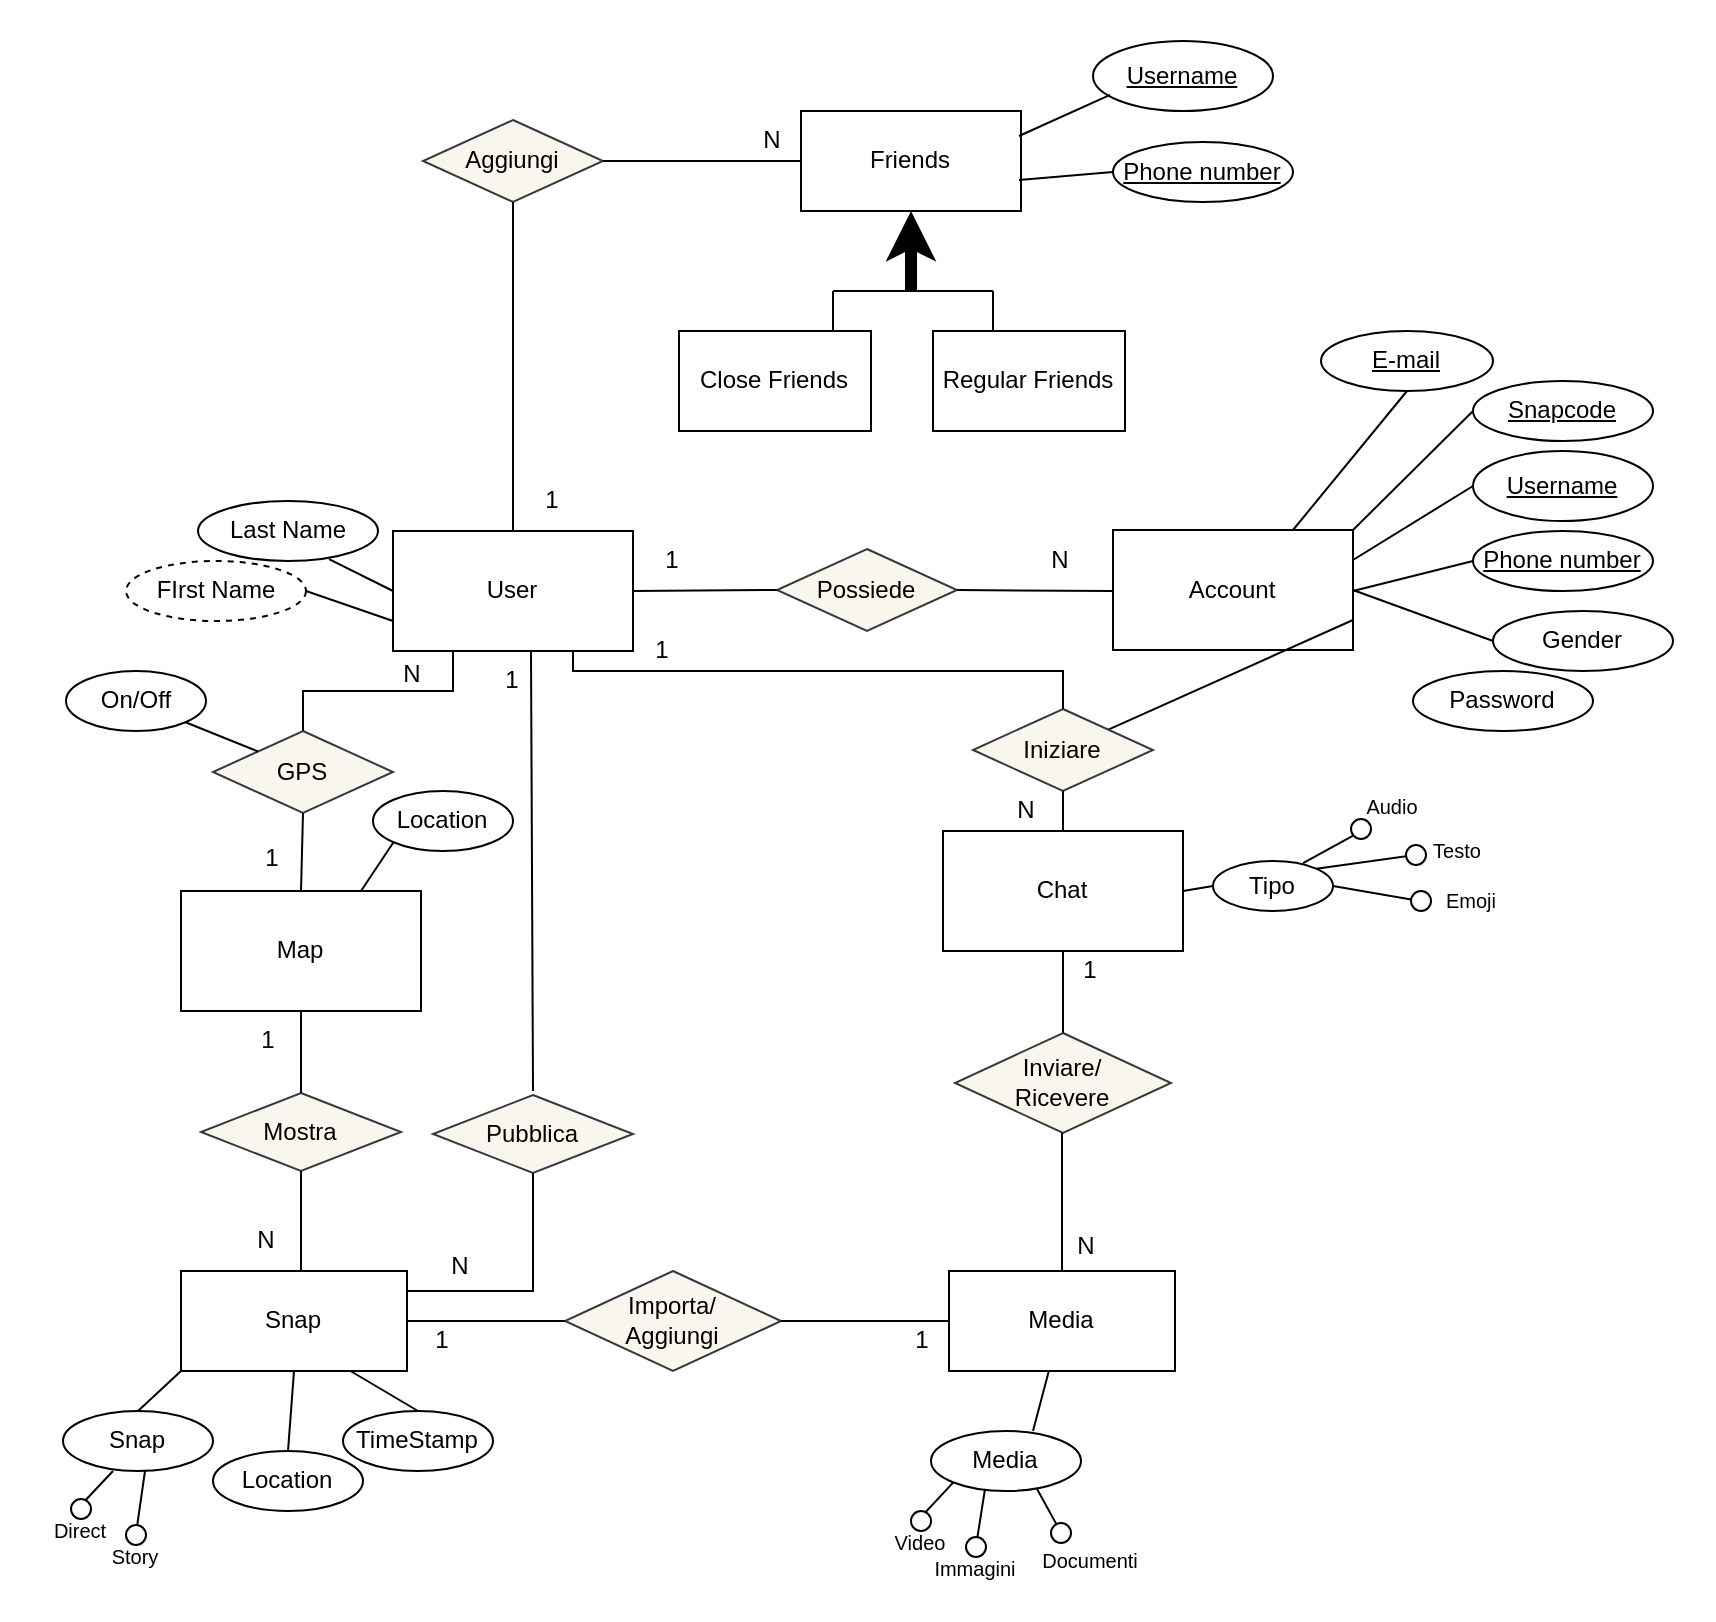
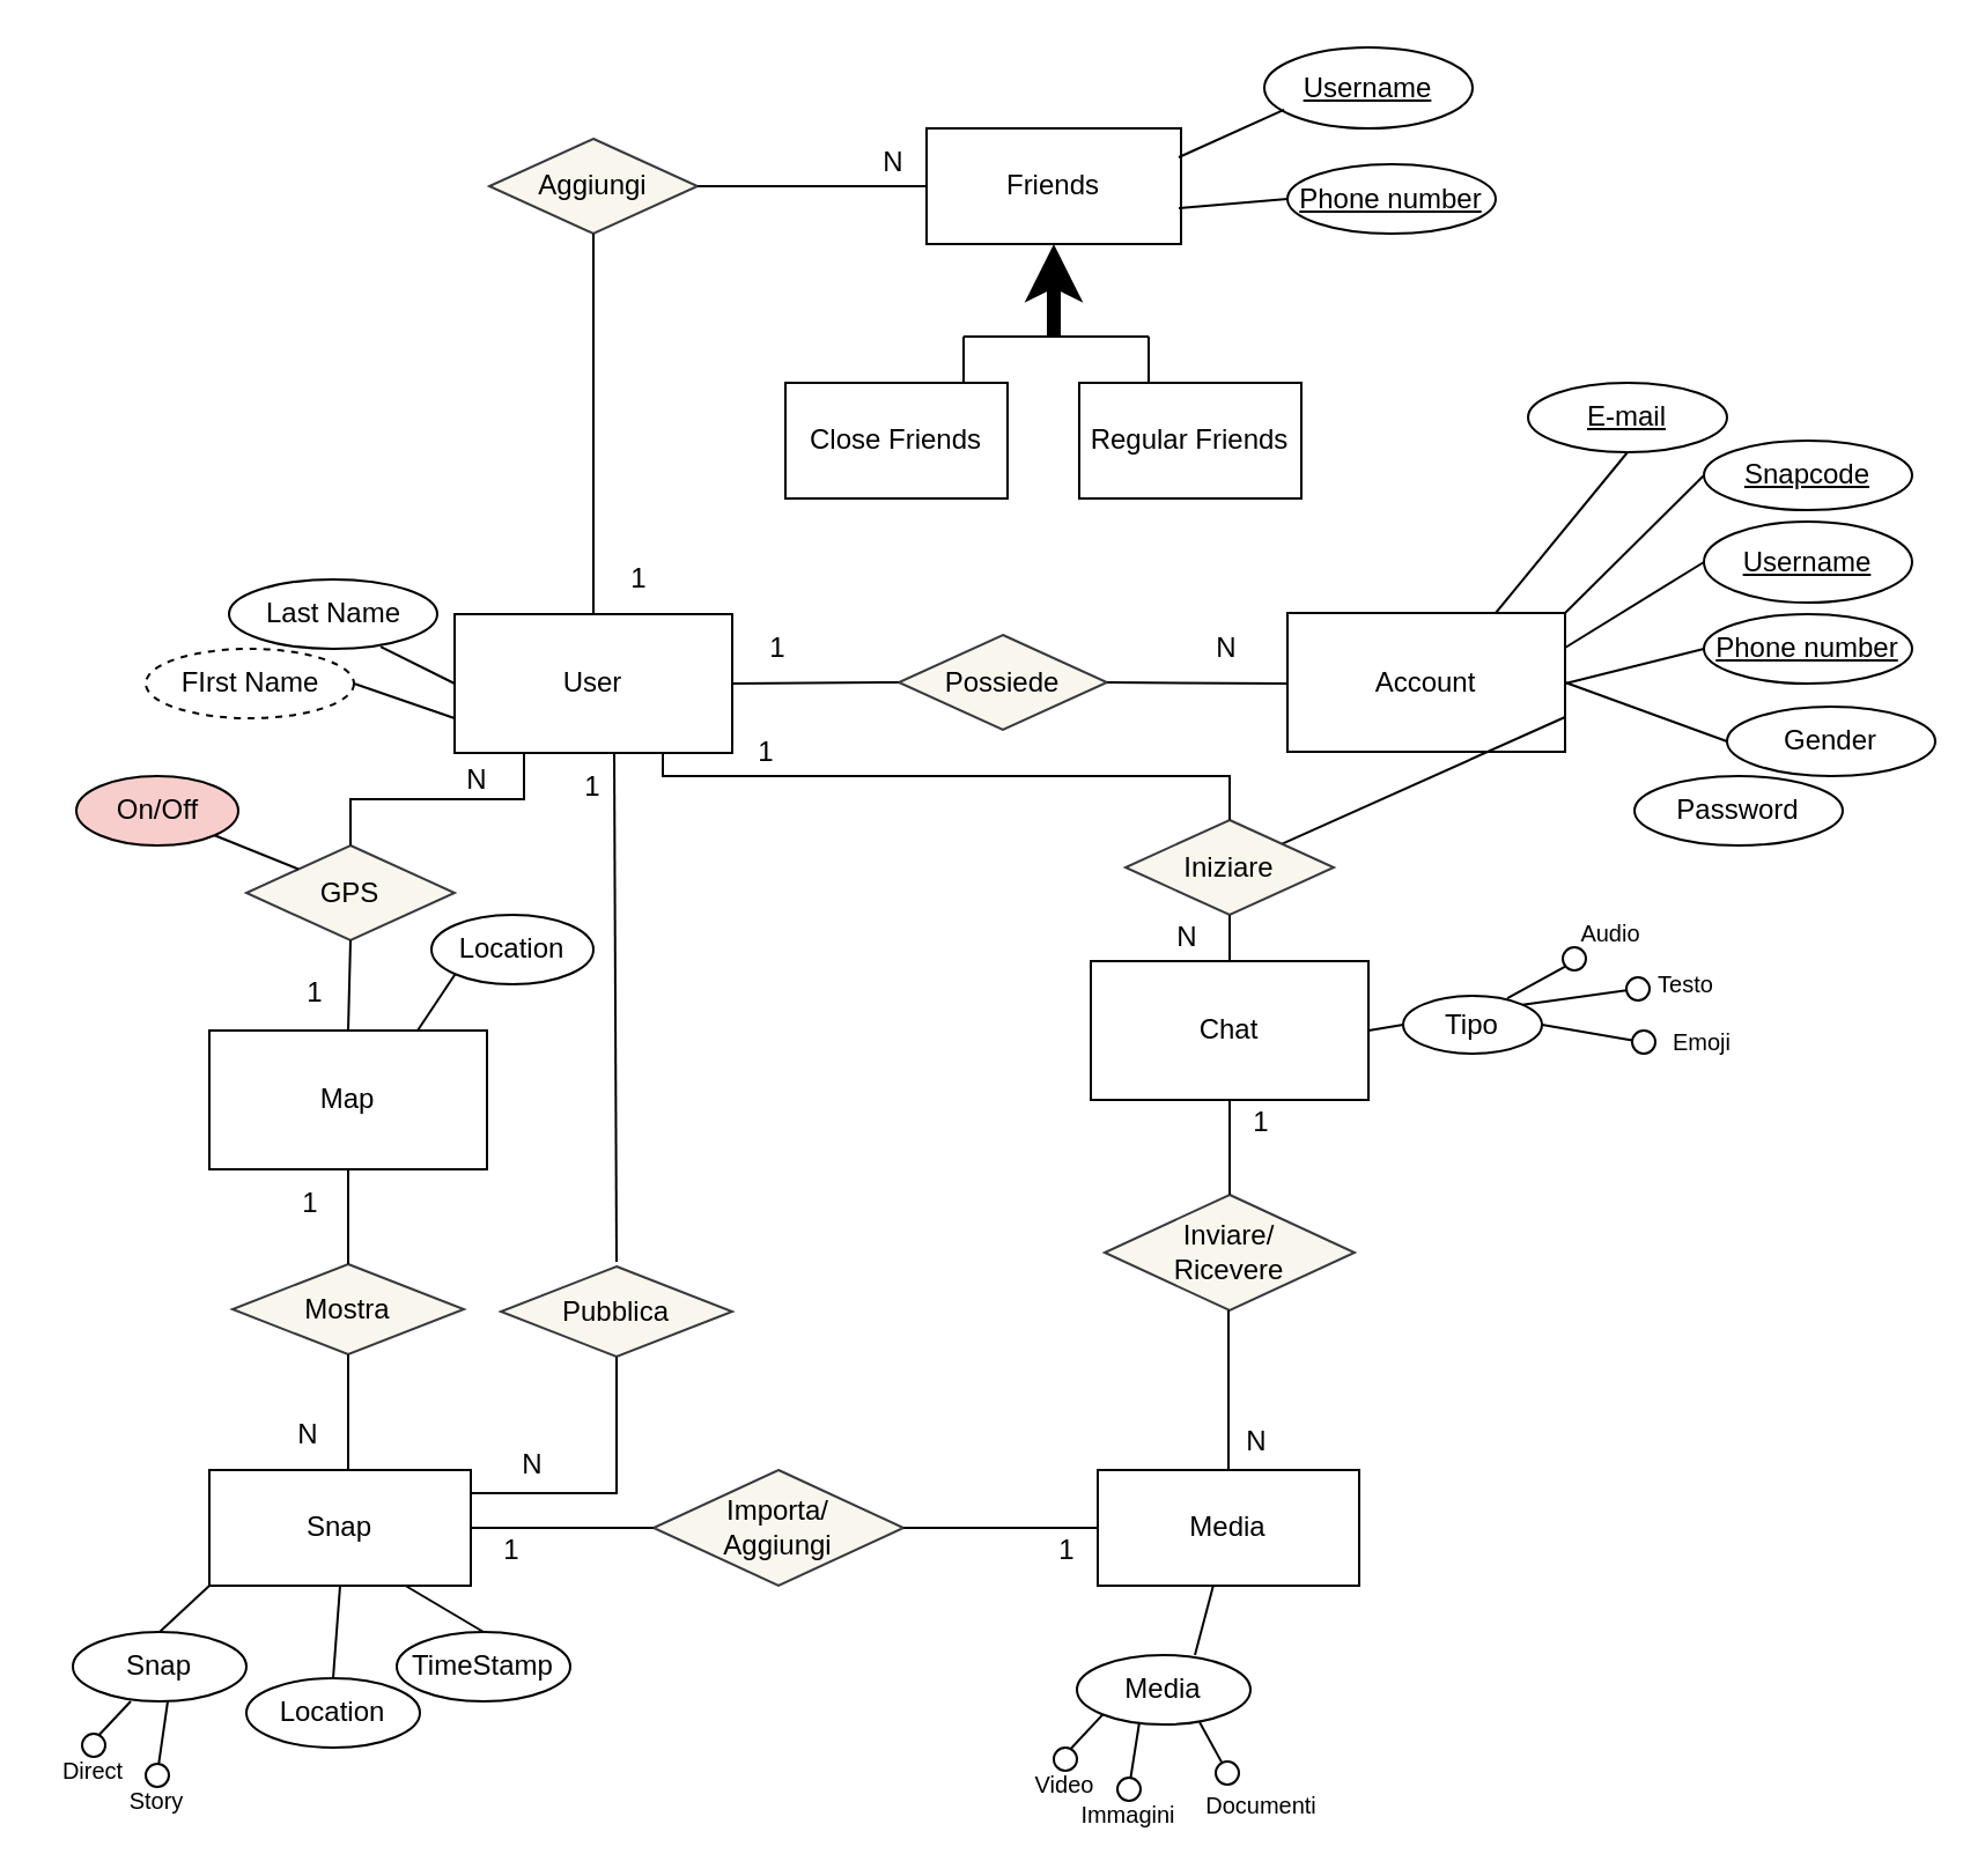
- <mxCell id="28" value="On/Off" style="ellipse;whiteSpace=wrap;html=1;align=center;" parent="1" vertex="1"><mxGeometry x="32.5" y="335" width="70" height="30" as="geometry" /></mxCell>
+ <mxCell id="28" value="On/Off" style="ellipse;whiteSpace=wrap;html=1;align=center;fillColor=#f8cecc;" parent="1" vertex="1"><mxGeometry x="32.5" y="335" width="70" height="30" as="geometry" /></mxCell>
